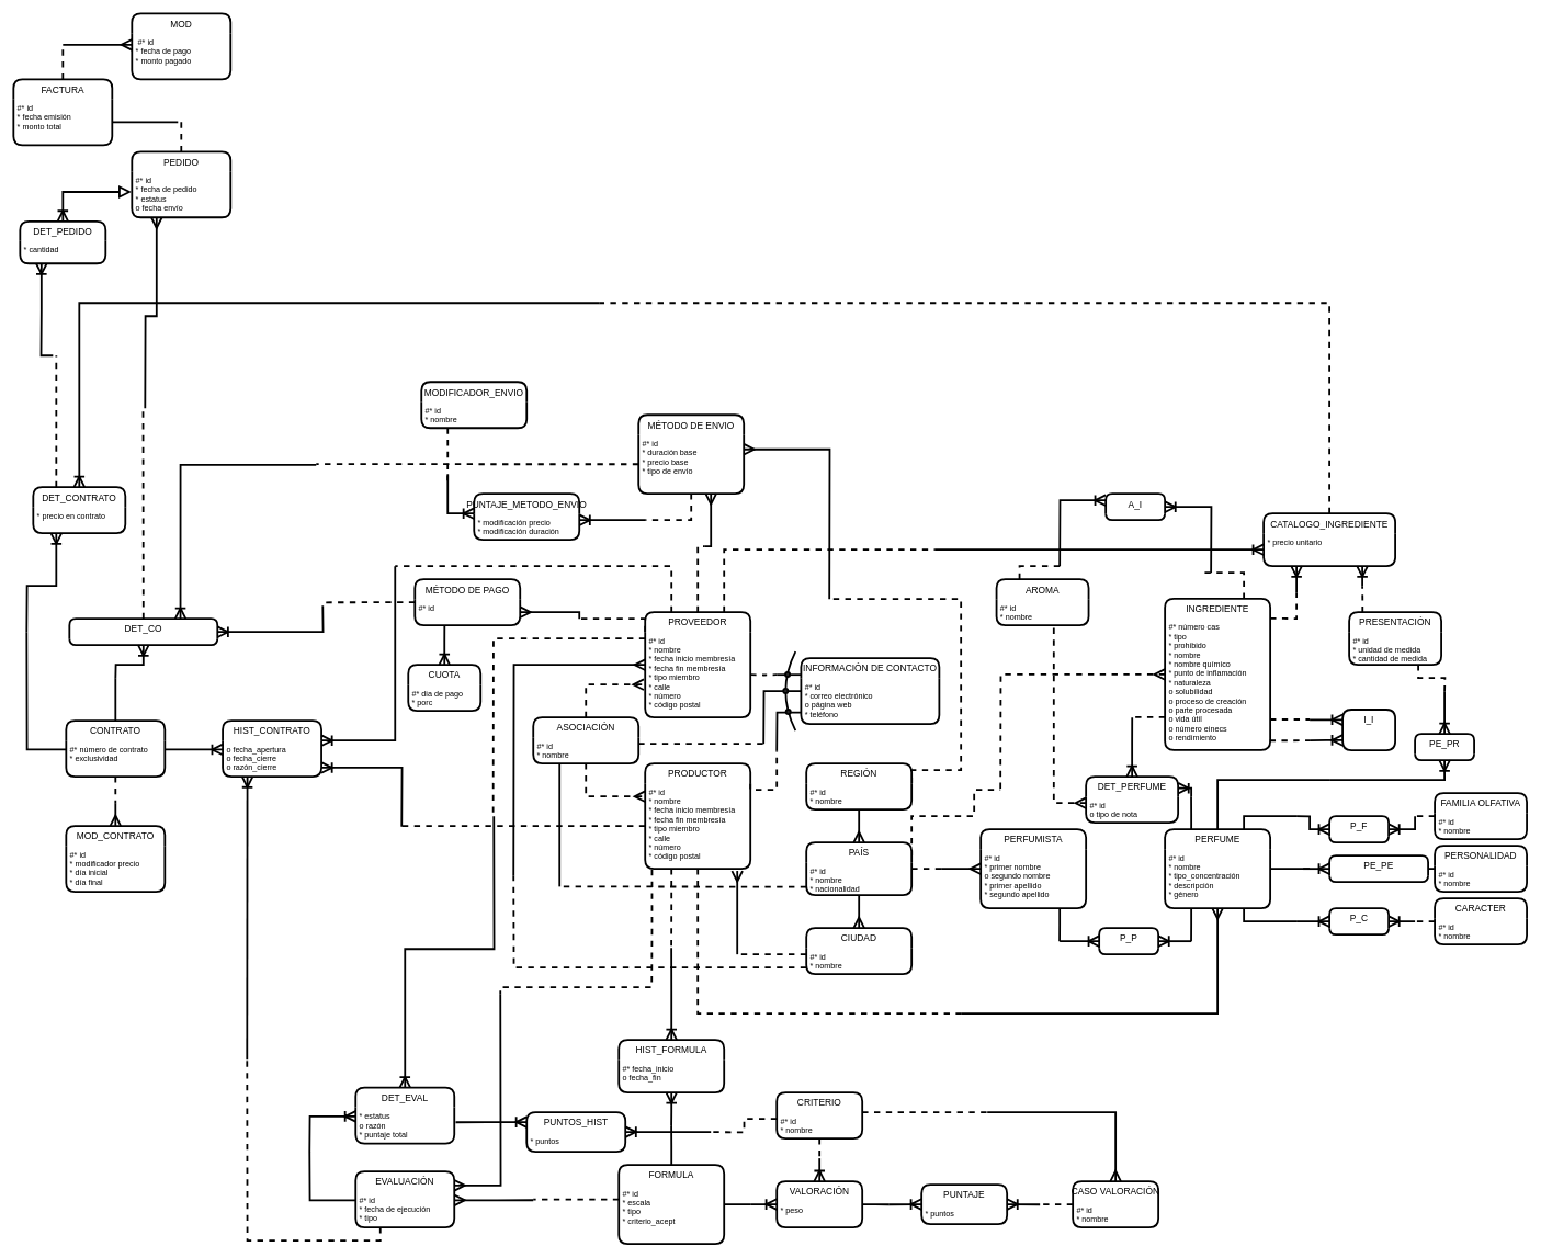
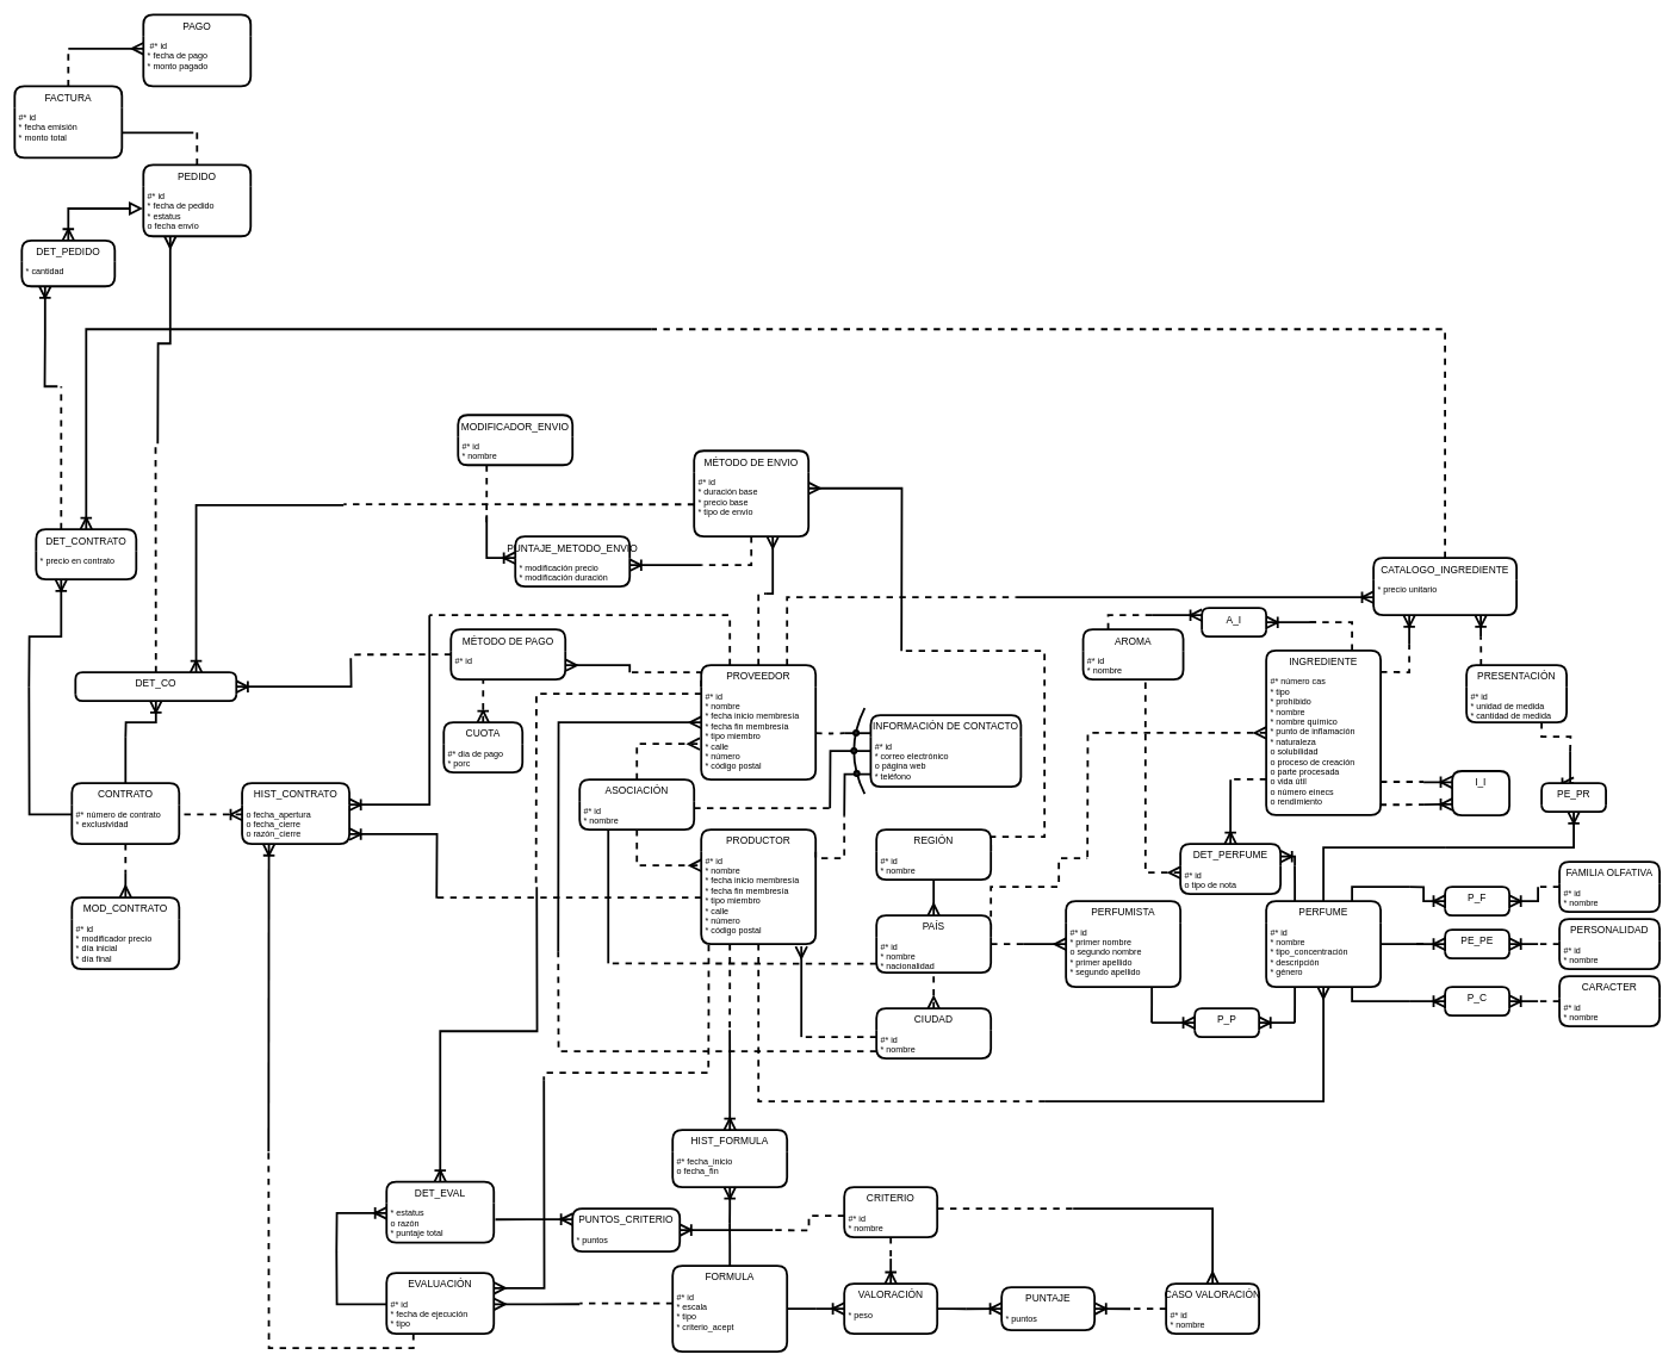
- <mxCell id="135" value="MOD" style="swimlane;childLayout=stackLayout;horizontal=1;startSize=30;horizontalStack=0;rounded=1;fontSize=14;fontStyle=0;strokeWidth=3;resizeParent=0;resizeLast=1;shadow=0;dashed=0;align=center;fillColor=#FFFFFF;swimlaneLine=0;" parent="1" vertex="1"><mxGeometry x="200" y="20" width="150" height="100" as="geometry" /></mxCell>
+ <mxCell id="135" value="PAGO" style="swimlane;childLayout=stackLayout;horizontal=1;startSize=30;horizontalStack=0;rounded=1;fontSize=14;fontStyle=0;strokeWidth=3;resizeParent=0;resizeLast=1;shadow=0;dashed=0;align=center;fillColor=#FFFFFF;swimlaneLine=0;" parent="1" vertex="1"><mxGeometry x="200" y="20" width="150" height="100" as="geometry" /></mxCell>
- <mxCell id="216" value="A_I" style="swimlane;childLayout=stackLayout;horizontal=1;startSize=30;horizontalStack=0;rounded=1;fontSize=14;fontStyle=0;strokeWidth=3;resizeParent=0;resizeLast=1;shadow=0;dashed=0;align=center;fillColor=#FFFFFF;swimlaneLine=0;" vertex="1" parent="1"><mxGeometry x="1680" y="750" width="90" height="40" as="geometry" /></mxCell>
+ <mxCell id="216" value="A_I" style="swimlane;childLayout=stackLayout;horizontal=1;startSize=30;horizontalStack=0;rounded=1;fontSize=14;fontStyle=0;strokeWidth=3;resizeParent=0;resizeLast=1;shadow=0;dashed=0;align=center;fillColor=#FFFFFF;swimlaneLine=0;" vertex="1" parent="1"><mxGeometry x="1680" y="850" width="90" height="40" as="geometry" /></mxCell>
- <mxCell id="83" style="edgeStyle=orthogonalEdgeStyle;rounded=0;orthogonalLoop=1;jettySize=auto;html=1;exitX=0.5;exitY=0;exitDx=0;exitDy=0;entryX=0.282;entryY=1;entryDx=0;entryDy=0;entryPerimeter=0;startArrow=ERoneToMany;startFill=0;startSize=12;endArrow=none;endFill=0;endSize=12;strokeWidth=3;" parent="1" source="156" target="155" edge="1"><mxGeometry relative="1" as="geometry" /></mxCell>
+ <mxCell id="83" style="edgeStyle=orthogonalEdgeStyle;rounded=0;orthogonalLoop=1;jettySize=auto;html=1;exitX=0.5;exitY=0;exitDx=0;exitDy=0;entryX=0.282;entryY=1;entryDx=0;entryDy=0;entryPerimeter=0;startArrow=ERoneToMany;startFill=0;startSize=12;endArrow=none;endFill=0;endSize=12;strokeWidth=3;dashed=1;" parent="1" source="156" target="155" edge="1"><mxGeometry relative="1" as="geometry" /></mxCell>
- <mxCell id="98" value="I_I" style="swimlane;childLayout=stackLayout;horizontal=1;startSize=30;horizontalStack=0;rounded=1;fontSize=14;fontStyle=0;strokeWidth=3;resizeParent=0;resizeLast=1;shadow=0;dashed=0;align=center;fillColor=#FFFFFF;swimlaneLine=0;" parent="1" vertex="1"><mxGeometry x="2040" y="1078" width="80" height="62" as="geometry" /></mxCell>
+ <mxCell id="98" value="I_I" style="swimlane;childLayout=stackLayout;horizontal=1;startSize=30;horizontalStack=0;rounded=1;fontSize=14;fontStyle=0;strokeWidth=3;resizeParent=0;resizeLast=1;shadow=0;dashed=0;align=center;fillColor=#FFFFFF;swimlaneLine=0;" parent="1" vertex="1"><mxGeometry x="2030" y="1078" width="80" height="62" as="geometry" /></mxCell>
- <mxCell id="129" value="PE_PR" style="swimlane;childLayout=stackLayout;horizontal=1;startSize=30;horizontalStack=0;rounded=1;fontSize=14;fontStyle=0;strokeWidth=3;resizeParent=0;resizeLast=1;shadow=0;dashed=0;align=center;fillColor=#FFFFFF;swimlaneLine=0;" parent="1" vertex="1"><mxGeometry x="2150" y="1115" width="90" height="40" as="geometry" /></mxCell>
+ <mxCell id="129" value="PE_PR" style="swimlane;childLayout=stackLayout;horizontal=1;startSize=30;horizontalStack=0;rounded=1;fontSize=14;fontStyle=0;strokeWidth=3;resizeParent=0;resizeLast=1;shadow=0;dashed=0;align=center;fillColor=#FFFFFF;swimlaneLine=0;" parent="1" vertex="1"><mxGeometry x="2155" y="1095" width="90" height="40" as="geometry" /></mxCell>
- <mxCell id="182" style="edgeStyle=orthogonalEdgeStyle;rounded=0;orthogonalLoop=1;jettySize=auto;html=1;exitX=0;exitY=0.25;exitDx=0;exitDy=0;entryX=1;entryY=0.25;entryDx=0;entryDy=0;startArrow=ERoneToMany;startFill=0;startSize=12;endArrow=none;endFill=0;endSize=12;strokeWidth=3;" parent="1" source="174" target="178" edge="1"><mxGeometry relative="1" as="geometry" /></mxCell>
+ <mxCell id="182" style="edgeStyle=orthogonalEdgeStyle;rounded=0;orthogonalLoop=1;jettySize=auto;html=1;exitX=0;exitY=0.25;exitDx=0;exitDy=0;entryX=1;entryY=0.25;entryDx=0;entryDy=0;startArrow=ERoneToMany;startFill=0;startSize=12;endArrow=none;endFill=0;endSize=12;strokeWidth=3;dashed=1;" parent="1" source="174" target="178" edge="1"><mxGeometry relative="1" as="geometry" /></mxCell>
- <mxCell id="122" value="PE_PE" style="swimlane;childLayout=stackLayout;horizontal=1;startSize=30;horizontalStack=0;rounded=1;fontSize=14;fontStyle=0;strokeWidth=3;resizeParent=0;resizeLast=1;shadow=0;dashed=0;align=center;fillColor=#FFFFFF;swimlaneLine=0;" parent="1" vertex="1"><mxGeometry x="2020" y="1300" width="150" height="40" as="geometry" /></mxCell>
+ <mxCell id="122" value="PE_PE" style="swimlane;childLayout=stackLayout;horizontal=1;startSize=30;horizontalStack=0;rounded=1;fontSize=14;fontStyle=0;strokeWidth=3;resizeParent=0;resizeLast=1;shadow=0;dashed=0;align=center;fillColor=#FFFFFF;swimlaneLine=0;" parent="1" vertex="1"><mxGeometry x="2020" y="1300" width="90" height="40" as="geometry" /></mxCell>
- <mxCell id="2" style="edgeStyle=orthogonalEdgeStyle;rounded=0;orthogonalLoop=1;jettySize=auto;html=1;exitX=0.5;exitY=0;exitDx=0;exitDy=0;entryX=0.5;entryY=1;entryDx=0;entryDy=0;startArrow=ERmany;startFill=0;endArrow=none;endFill=0;endSize=12;startSize=12;strokeWidth=3;" parent="1" source="102" target="106" edge="1"><mxGeometry relative="1" as="geometry" /></mxCell>
+ <mxCell id="2" style="edgeStyle=orthogonalEdgeStyle;rounded=0;orthogonalLoop=1;jettySize=auto;html=1;exitX=0.5;exitY=0;exitDx=0;exitDy=0;entryX=0.5;entryY=1;entryDx=0;entryDy=0;startArrow=ERmany;startFill=0;endArrow=none;endFill=0;endSize=12;startSize=12;strokeWidth=3;dashed=1;" parent="1" source="102" target="106" edge="1"><mxGeometry relative="1" as="geometry" /></mxCell>
- <mxCell id="167" value="PUNTOS_HIST" style="swimlane;childLayout=stackLayout;horizontal=1;startSize=30;horizontalStack=0;rounded=1;fontSize=14;fontStyle=0;strokeWidth=3;resizeParent=0;resizeLast=1;shadow=0;dashed=0;align=center;fillColor=#FFFFFF;swimlaneLine=0;" parent="1" vertex="1"><mxGeometry x="800" y="1690" width="150" height="60" as="geometry" /></mxCell>
+ <mxCell id="167" value="PUNTOS_CRITERIO" style="swimlane;childLayout=stackLayout;horizontal=1;startSize=30;horizontalStack=0;rounded=1;fontSize=14;fontStyle=0;strokeWidth=3;resizeParent=0;resizeLast=1;shadow=0;dashed=0;align=center;fillColor=#FFFFFF;swimlaneLine=0;" parent="1" vertex="1"><mxGeometry x="800" y="1690" width="150" height="60" as="geometry" /></mxCell>
